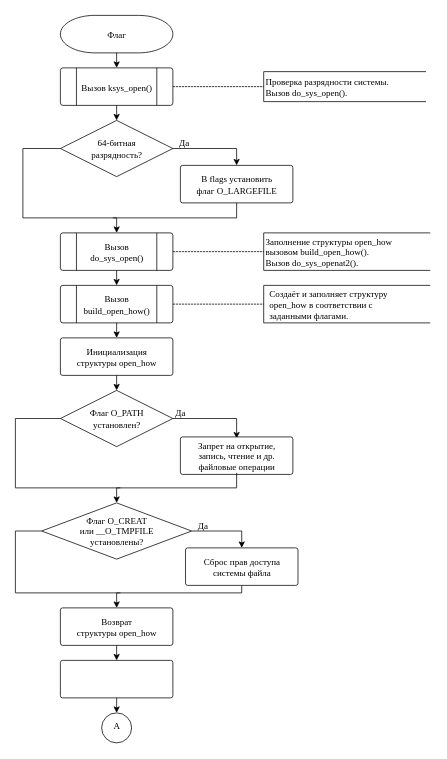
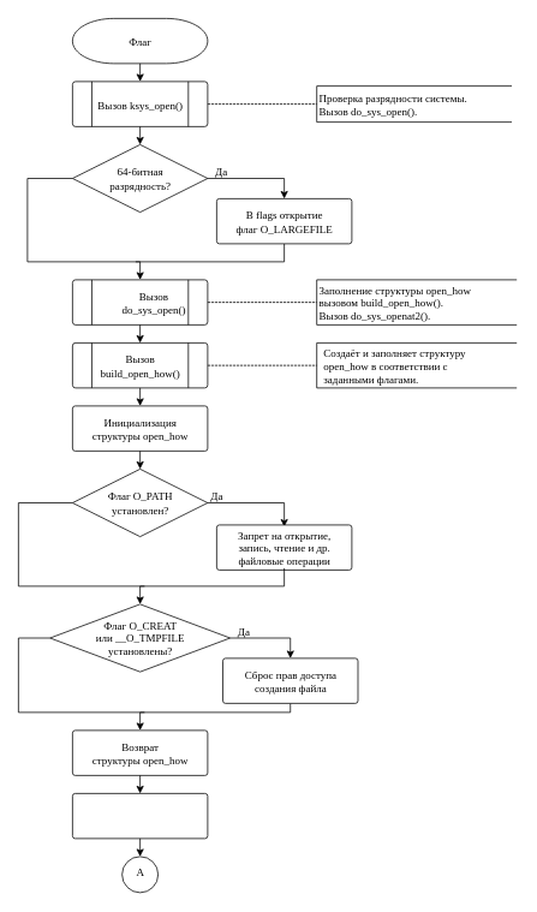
- <mxCell id="47" value="В flags установить&lt;br/&gt;флаг O_LARGEFILE" style="text;html=1;spacing=0;align=center;fontFamily=dialog;fontSize=12;fontStyle=0;=center;fontColor=#000000;verticalAlign=bottom" parent="46" vertex="1"><mxGeometry x="14.597" y="9.031" width="120.807" height="31.938" as="geometry" /></mxCell>
+ <mxCell id="47" value="В flags открытие&lt;br/&gt;флаг O_LARGEFILE" style="text;html=1;spacing=0;align=center;fontFamily=dialog;fontSize=12;fontStyle=0;=center;fontColor=#000000;verticalAlign=bottom" parent="46" vertex="1"><mxGeometry x="14.597" y="9.031" width="120.807" height="31.938" as="geometry" /></mxCell>
- <mxCell id="7" value="Вызов&lt;br/&gt;do_sys_open()" style="text;html=1;spacing=0;align=center;fontFamily=dialog;fontSize=12;fontStyle=0;=center;fontColor=#000000;verticalAlign=bottom" parent="6" vertex="1"><mxGeometry x="30.062" y="9.031" width="89.875" height="31.938" as="geometry" /></mxCell>
+ <mxCell id="7" value="Вызов&lt;br/&gt;do_sys_open()" style="text;html=1;spacing=0;align=center;fontFamily=dialog;fontSize=12;fontStyle=0;=center;fontColor=#000000;verticalAlign=bottom" parent="6" vertex="1"><mxGeometry x="45.062" y="9.031" width="89.875" height="31.938" as="geometry" /></mxCell>
- <mxCell id="55" value="Сброс прав доступа&lt;br&gt;системы файла" style="text;html=1;spacing=0;align=center;fontFamily=dialog;fontSize=12;fontStyle=0;=center;fontColor=#000000;verticalAlign=bottom" parent="54" vertex="1"><mxGeometry x="9.81" y="9.031" width="130.381" height="31.938" as="geometry" /></mxCell>
+ <mxCell id="55" value="Сброс прав доступа&lt;br&gt;создания файла" style="text;html=1;spacing=0;align=center;fontFamily=dialog;fontSize=12;fontStyle=0;=center;fontColor=#000000;verticalAlign=bottom" parent="54" vertex="1"><mxGeometry x="9.81" y="9.031" width="130.381" height="31.938" as="geometry" /></mxCell>
